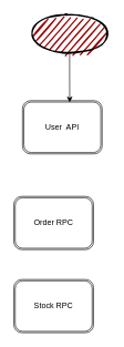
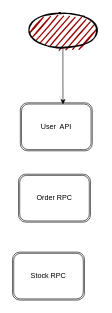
- <mxCell id="4" value="User&amp;nbsp; API" style="shape=ext;double=1;rounded=1;whiteSpace=wrap;html=1;" vertex="1" parent="1"><mxGeometry x="33" y="151" width="120" height="80" as="geometry" /></mxCell>
+ <mxCell id="4" value="User&amp;nbsp; API" style="shape=ext;double=1;rounded=1;whiteSpace=wrap;html=1;" vertex="1" parent="1"><mxGeometry x="33" y="171" width="120" height="80" as="geometry" /></mxCell>
- <mxCell id="3" value="Order RPC" style="shape=ext;double=1;rounded=1;whiteSpace=wrap;html=1;" vertex="1" parent="1"><mxGeometry x="20" y="295" width="120" height="80" as="geometry" /></mxCell>
+ <mxCell id="3" value="Order RPC" style="shape=ext;double=1;rounded=1;whiteSpace=wrap;html=1;" vertex="1" parent="1"><mxGeometry x="30" y="290" width="120" height="80" as="geometry" /></mxCell>
